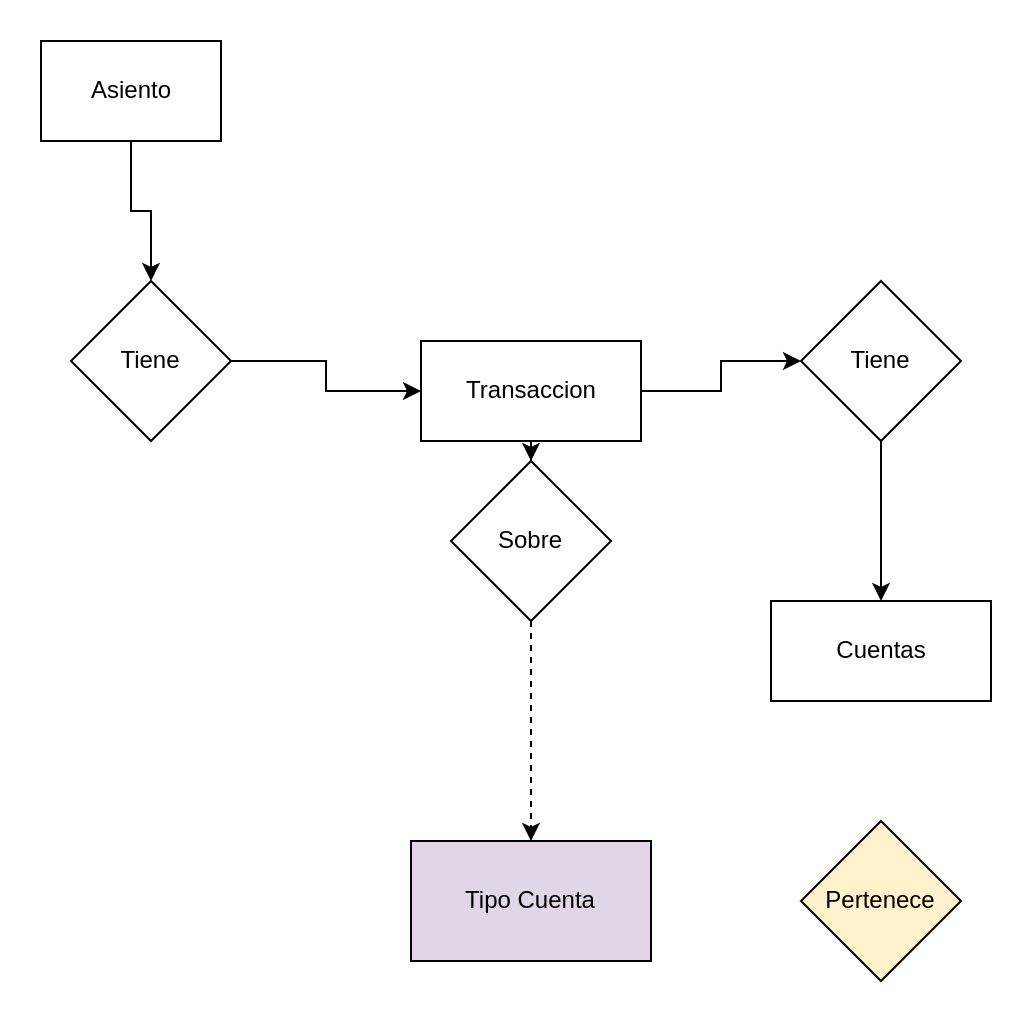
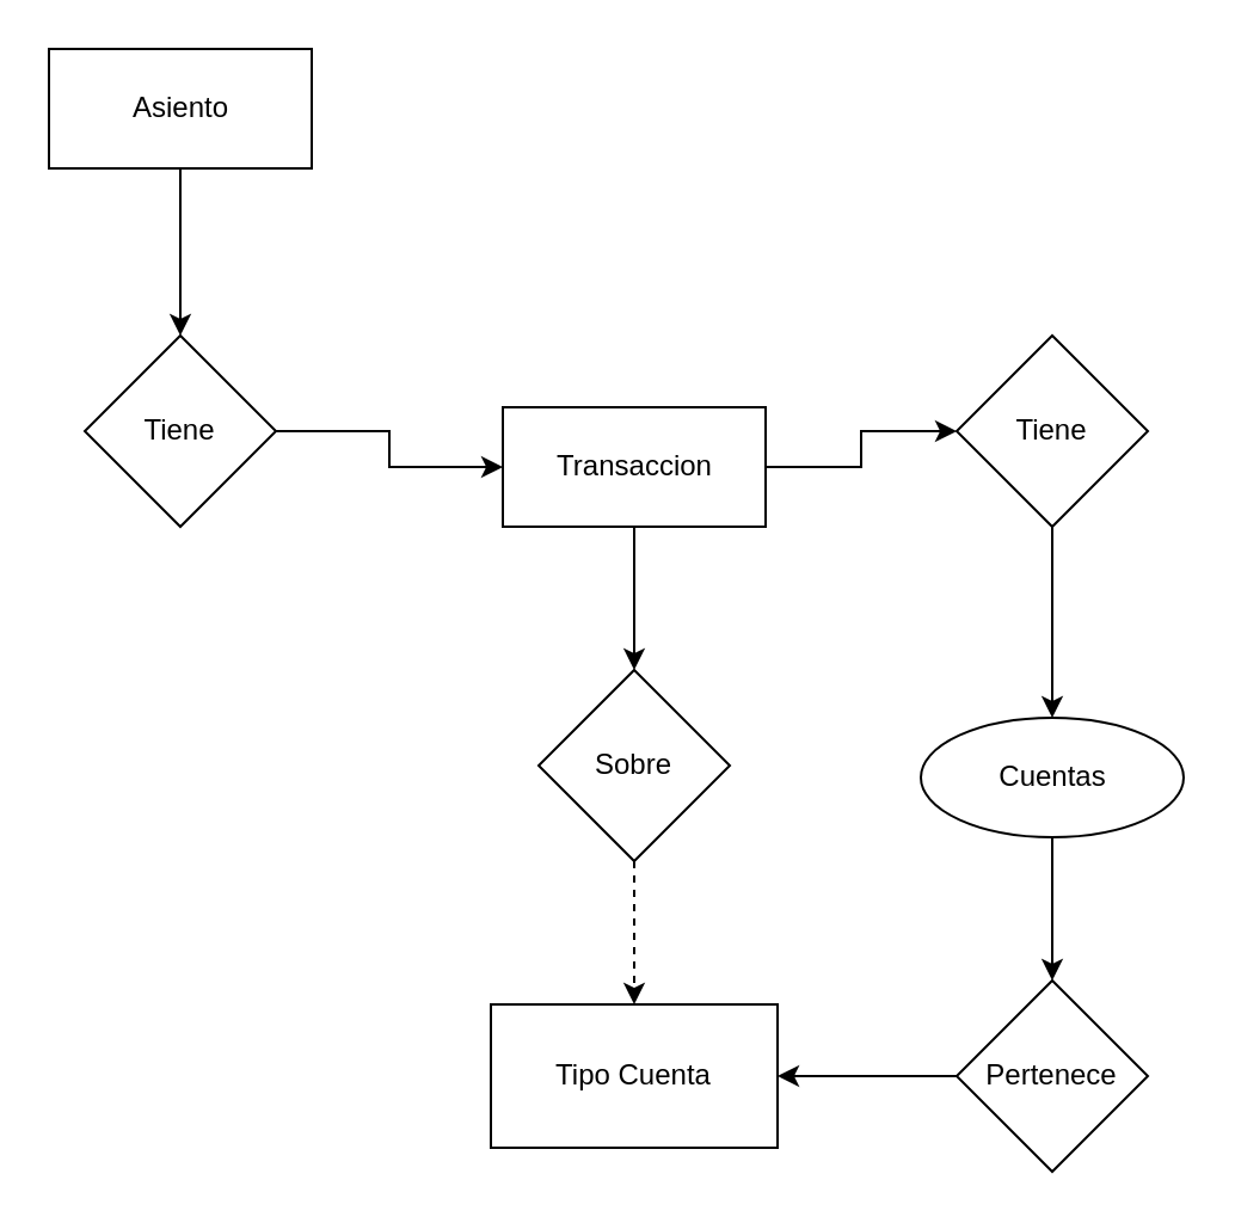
- <mxCell id="5" value="Asiento" style="html=1;" vertex="1" parent="1"><mxGeometry x="20" y="20" width="90" height="50" as="geometry" /></mxCell>
+ <mxCell id="5" value="Asiento" style="html=1;" vertex="1" parent="1"><mxGeometry x="20" y="20" width="110" height="50" as="geometry" /></mxCell>
- <mxCell id="14" value="Sobre" style="rhombus;whiteSpace=wrap;html=1;" vertex="1" parent="1"><mxGeometry x="225" y="230" width="80" height="80" as="geometry" /></mxCell>
+ <mxCell id="14" value="Sobre" style="rhombus;whiteSpace=wrap;html=1;" vertex="1" parent="1"><mxGeometry x="225" y="280" width="80" height="80" as="geometry" /></mxCell>
- <mxCell id="3" value="Cuentas" style="html=1;" vertex="1" parent="1"><mxGeometry x="385" y="300" width="110" height="50" as="geometry" /></mxCell>
+ <mxCell id="3" value="Cuentas" style="ellipse;html=1;" vertex="1" parent="1"><mxGeometry x="385" y="300" width="110" height="50" as="geometry" /></mxCell>
+ <mxCell id="2" value="" style="edgeStyle=orthogonalEdgeStyle;rounded=0;orthogonalLoop=1;jettySize=auto;html=1;" edge="1" parent="1" source="3" target="17"><mxGeometry relative="1" as="geometry" /></mxCell>
- <mxCell id="15" value="Tipo Cuenta" style="rounded=0;whiteSpace=wrap;html=1;fillColor=#e1d5e7;" vertex="1" parent="1"><mxGeometry x="205" y="420" width="120" height="60" as="geometry" /></mxCell>
+ <mxCell id="15" value="Tipo Cuenta" style="rounded=0;whiteSpace=wrap;html=1;" vertex="1" parent="1"><mxGeometry x="205" y="420" width="120" height="60" as="geometry" /></mxCell>
+ <mxCell id="16" value="" style="edgeStyle=orthogonalEdgeStyle;rounded=0;orthogonalLoop=1;jettySize=auto;html=1;" edge="1" parent="1" source="17" target="15"><mxGeometry relative="1" as="geometry" /></mxCell>
- <mxCell id="17" value="Pertenece" style="rhombus;whiteSpace=wrap;html=1;fillColor=#fff2cc;" vertex="1" parent="1"><mxGeometry x="400" y="410" width="80" height="80" as="geometry" /></mxCell>
+ <mxCell id="17" value="Pertenece" style="rhombus;whiteSpace=wrap;html=1;" vertex="1" parent="1"><mxGeometry x="400" y="410" width="80" height="80" as="geometry" /></mxCell>
